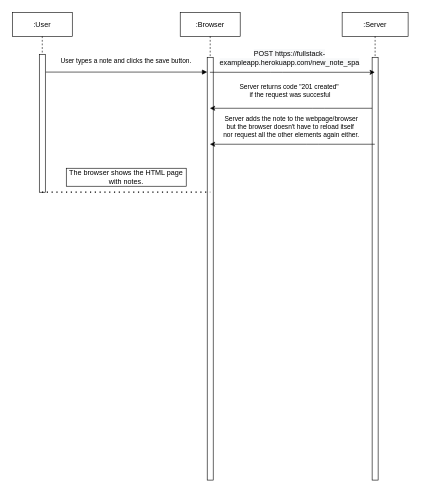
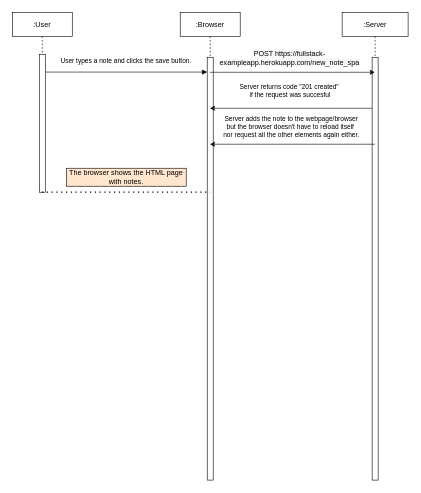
- <mxCell id="11" value="The browser shows the HTML page with notes." style="rounded=0;whiteSpace=wrap;html=1;" parent="1" vertex="1"><mxGeometry x="110" y="280" width="200" height="30" as="geometry" /></mxCell>
+ <mxCell id="11" value="The browser shows the HTML page with notes." style="rounded=0;whiteSpace=wrap;html=1;fillColor=#ffe6cc;" parent="1" vertex="1"><mxGeometry x="110" y="280" width="200" height="30" as="geometry" /></mxCell>
